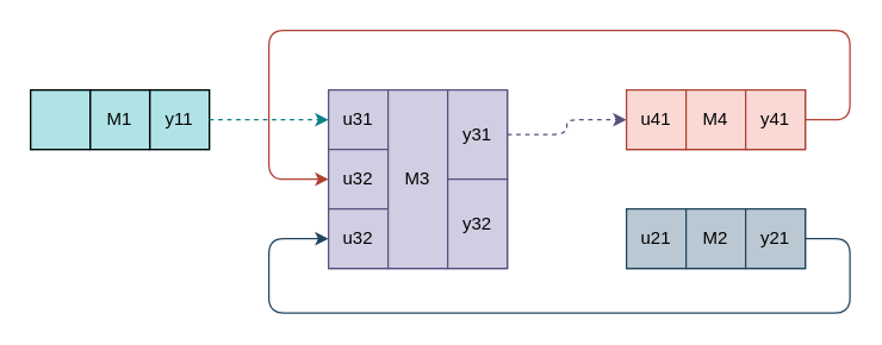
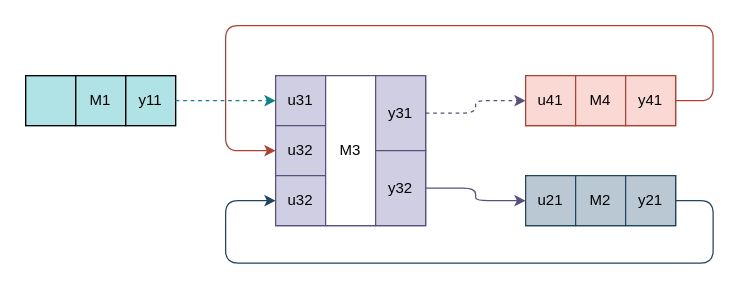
- <mxCell id="10" value="M3" style="rounded=0;whiteSpace=wrap;html=1;fillColor=#d0cee2;strokeColor=#56517e;" vertex="1" parent="6"><mxGeometry x="40" width="40" height="120" as="geometry" /></mxCell>
+ <mxCell id="10" value="M3" style="rounded=0;whiteSpace=wrap;html=1;fillColor=#ffffff;strokeColor=#56517e;" vertex="1" parent="6"><mxGeometry x="40" width="40" height="120" as="geometry" /></mxCell>
+ <mxCell id="23" style="edgeStyle=orthogonalEdgeStyle;rounded=1;orthogonalLoop=1;jettySize=auto;html=1;entryX=0;entryY=0.5;entryDx=0;entryDy=0;curved=0;fillColor=#d0cee2;strokeColor=#56517e;" edge="1" parent="1" source="12" target="18"><mxGeometry relative="1" as="geometry" /></mxCell>
